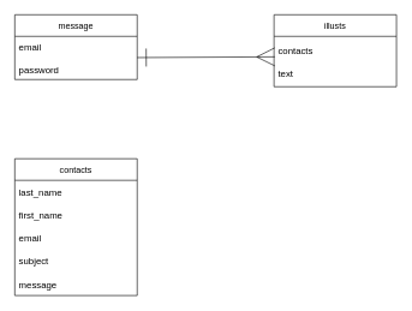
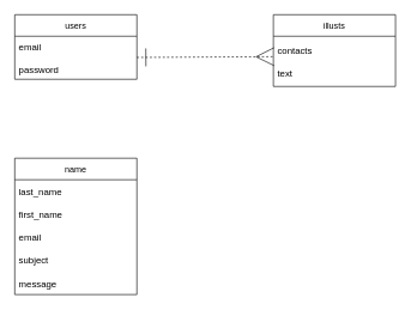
- <mxCell id="2" value="message" style="swimlane;fontStyle=0;childLayout=stackLayout;horizontal=1;startSize=30;horizontalStack=0;resizeParent=1;resizeParentMax=0;resizeLast=0;collapsible=1;marginBottom=0;" parent="1" vertex="1"><mxGeometry x="20" y="20" width="170" height="90" as="geometry"><mxRectangle x="40" y="40" width="60" height="30" as="alternateBounds" /></mxGeometry></mxCell>
+ <mxCell id="2" value="users" style="swimlane;fontStyle=0;childLayout=stackLayout;horizontal=1;startSize=30;horizontalStack=0;resizeParent=1;resizeParentMax=0;resizeLast=0;collapsible=1;marginBottom=0;" parent="1" vertex="1"><mxGeometry x="20" y="20" width="170" height="90" as="geometry"><mxRectangle x="40" y="40" width="60" height="30" as="alternateBounds" /></mxGeometry></mxCell>
- <mxCell id="6" style="edgeStyle=none;html=1;entryX=0.006;entryY=0.407;entryDx=0;entryDy=0;entryPerimeter=0;fontSize=13;endArrow=ERmany;endFill=0;endSize=23;startArrow=ERone;startFill=0;sourcePerimeterSpacing=0;startSize=23;" parent="1" source="3" target="5" edge="1"><mxGeometry relative="1" as="geometry" /></mxCell>
+ <mxCell id="6" style="edgeStyle=none;html=1;entryX=0.006;entryY=0.407;entryDx=0;entryDy=0;entryPerimeter=0;fontSize=13;endArrow=ERmany;endFill=0;endSize=23;startArrow=ERone;startFill=0;sourcePerimeterSpacing=0;startSize=23;dashed=1;" parent="1" source="3" target="5" edge="1"><mxGeometry relative="1" as="geometry" /></mxCell>
- <mxCell id="7" value="contacts" style="swimlane;fontStyle=0;childLayout=stackLayout;horizontal=1;startSize=30;horizontalStack=0;resizeParent=1;resizeParentMax=0;resizeLast=0;collapsible=1;marginBottom=0;" parent="1" vertex="1"><mxGeometry x="20" y="220" width="170" height="190" as="geometry"><mxRectangle x="40" y="40" width="60" height="30" as="alternateBounds" /></mxGeometry></mxCell>
+ <mxCell id="7" value="name" style="swimlane;fontStyle=0;childLayout=stackLayout;horizontal=1;startSize=30;horizontalStack=0;resizeParent=1;resizeParentMax=0;resizeLast=0;collapsible=1;marginBottom=0;" parent="1" vertex="1"><mxGeometry x="20" y="220" width="170" height="190" as="geometry"><mxRectangle x="40" y="40" width="60" height="30" as="alternateBounds" /></mxGeometry></mxCell>
